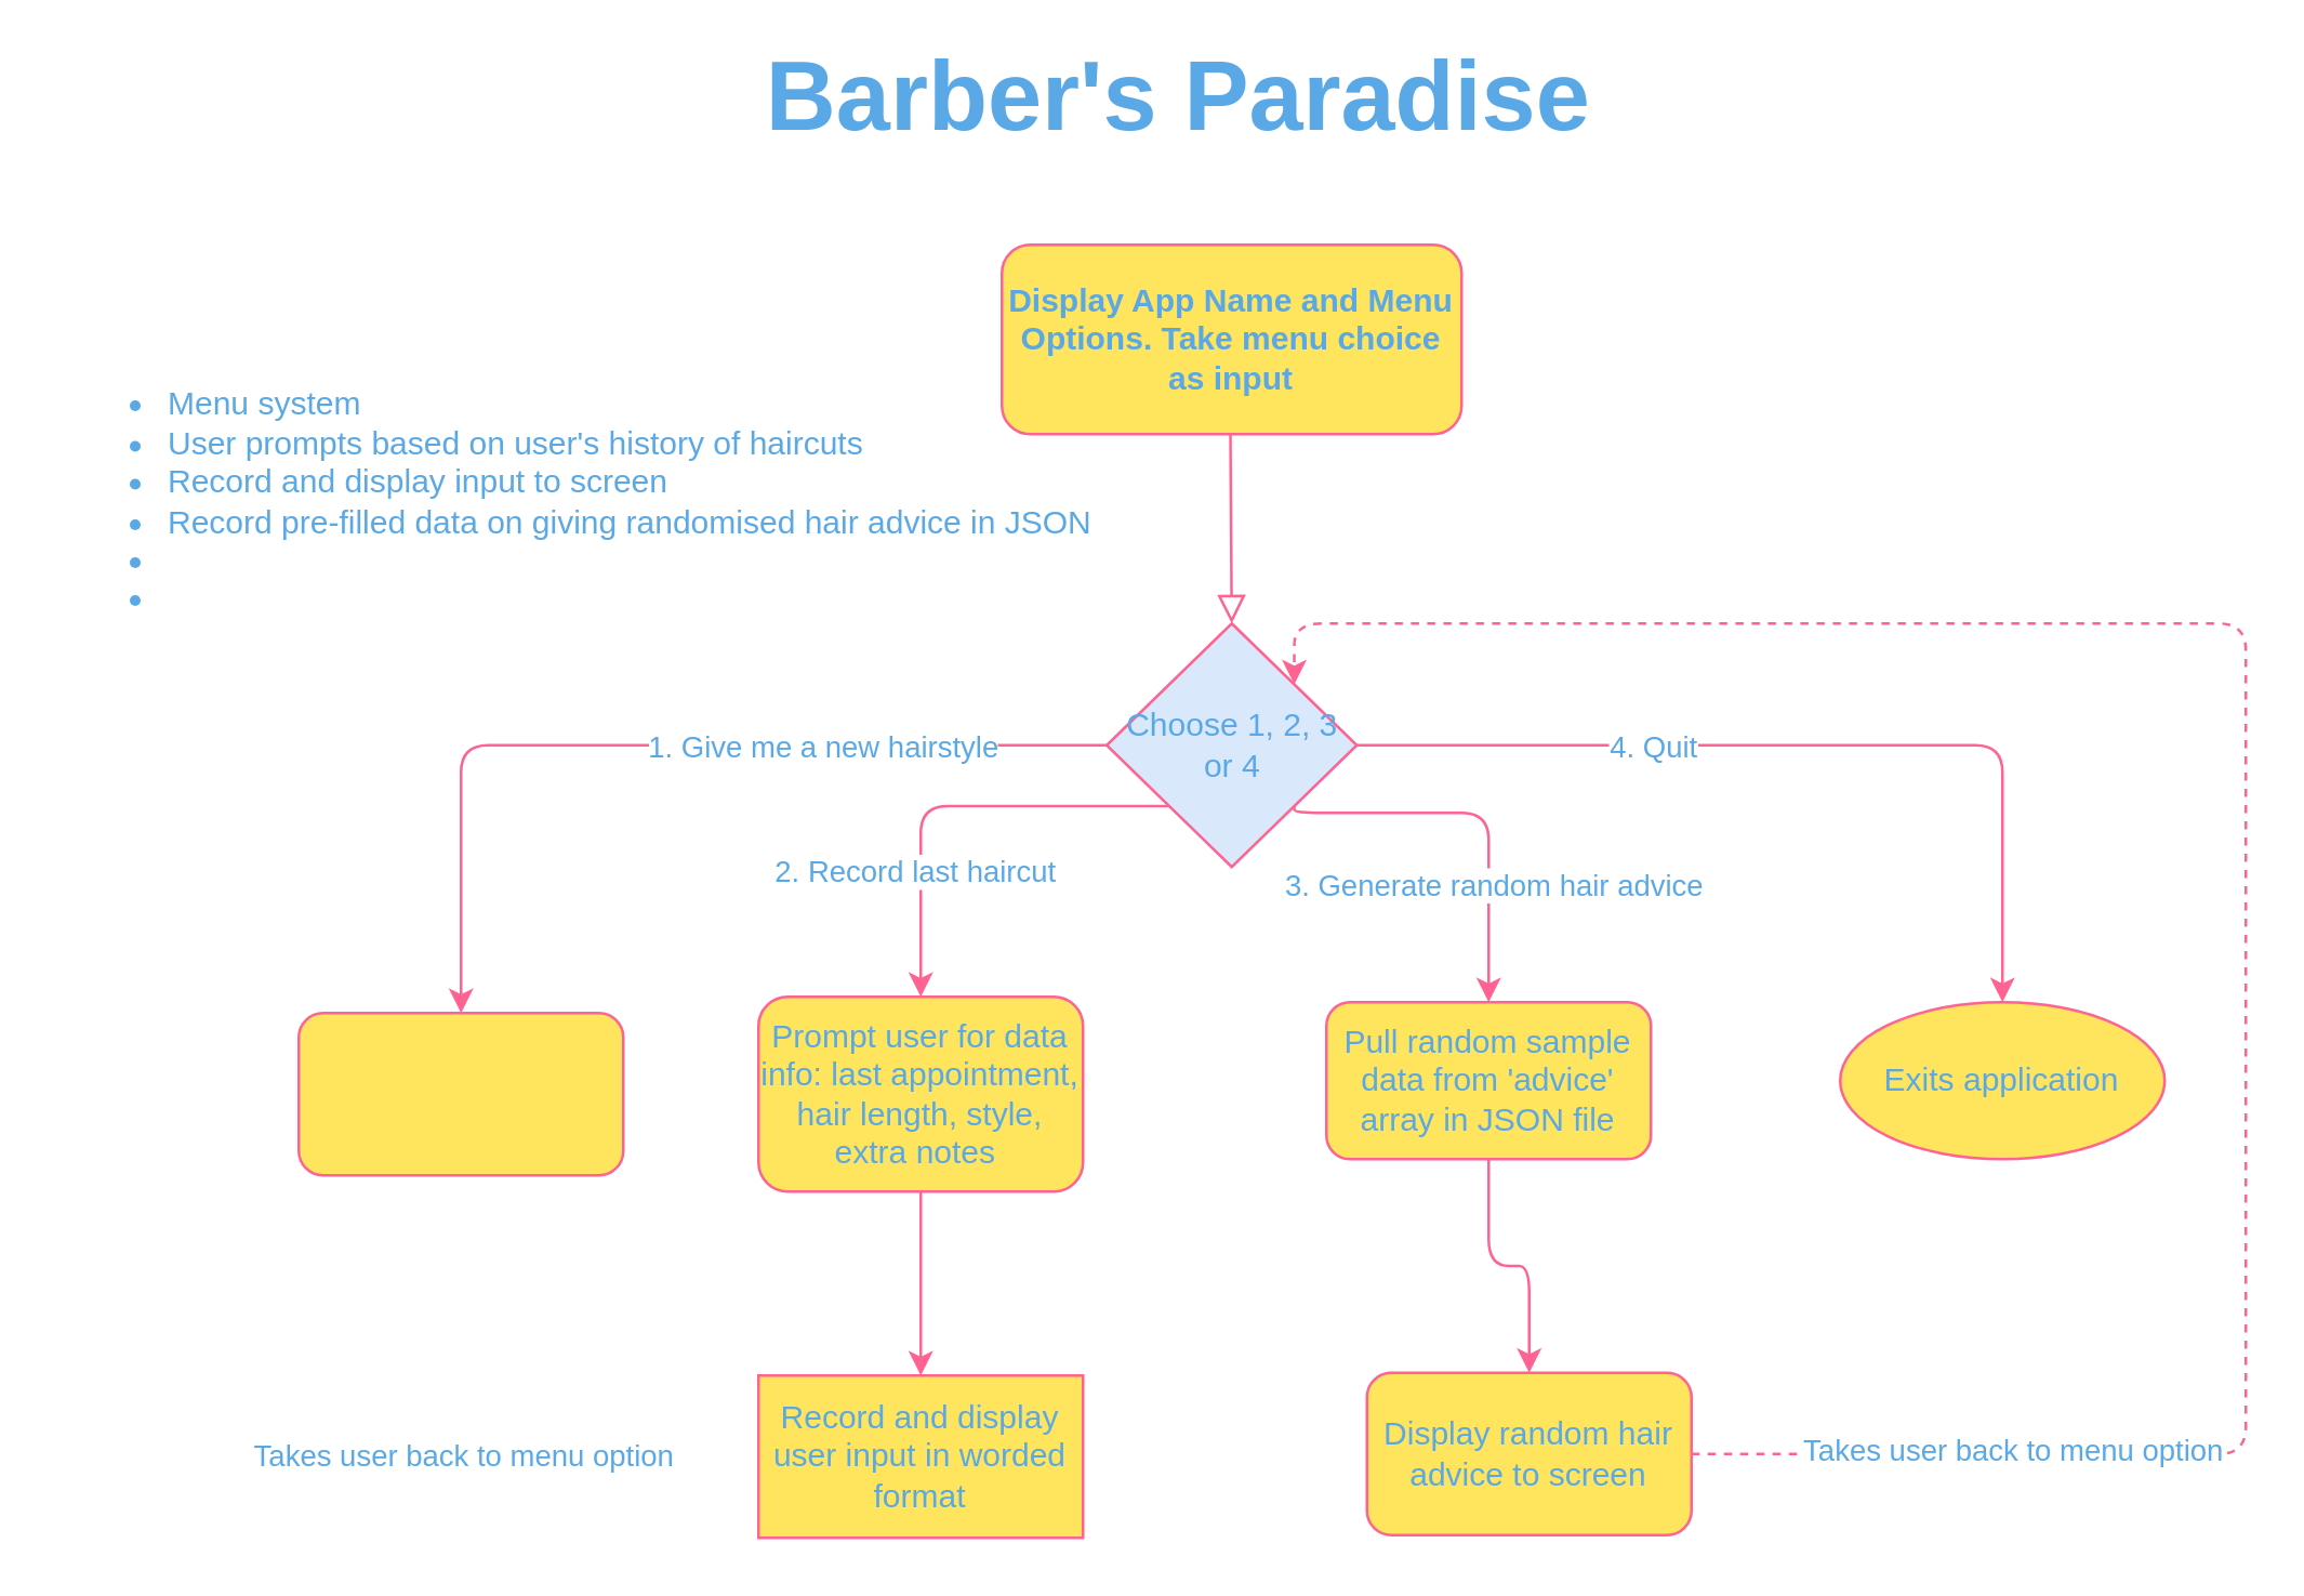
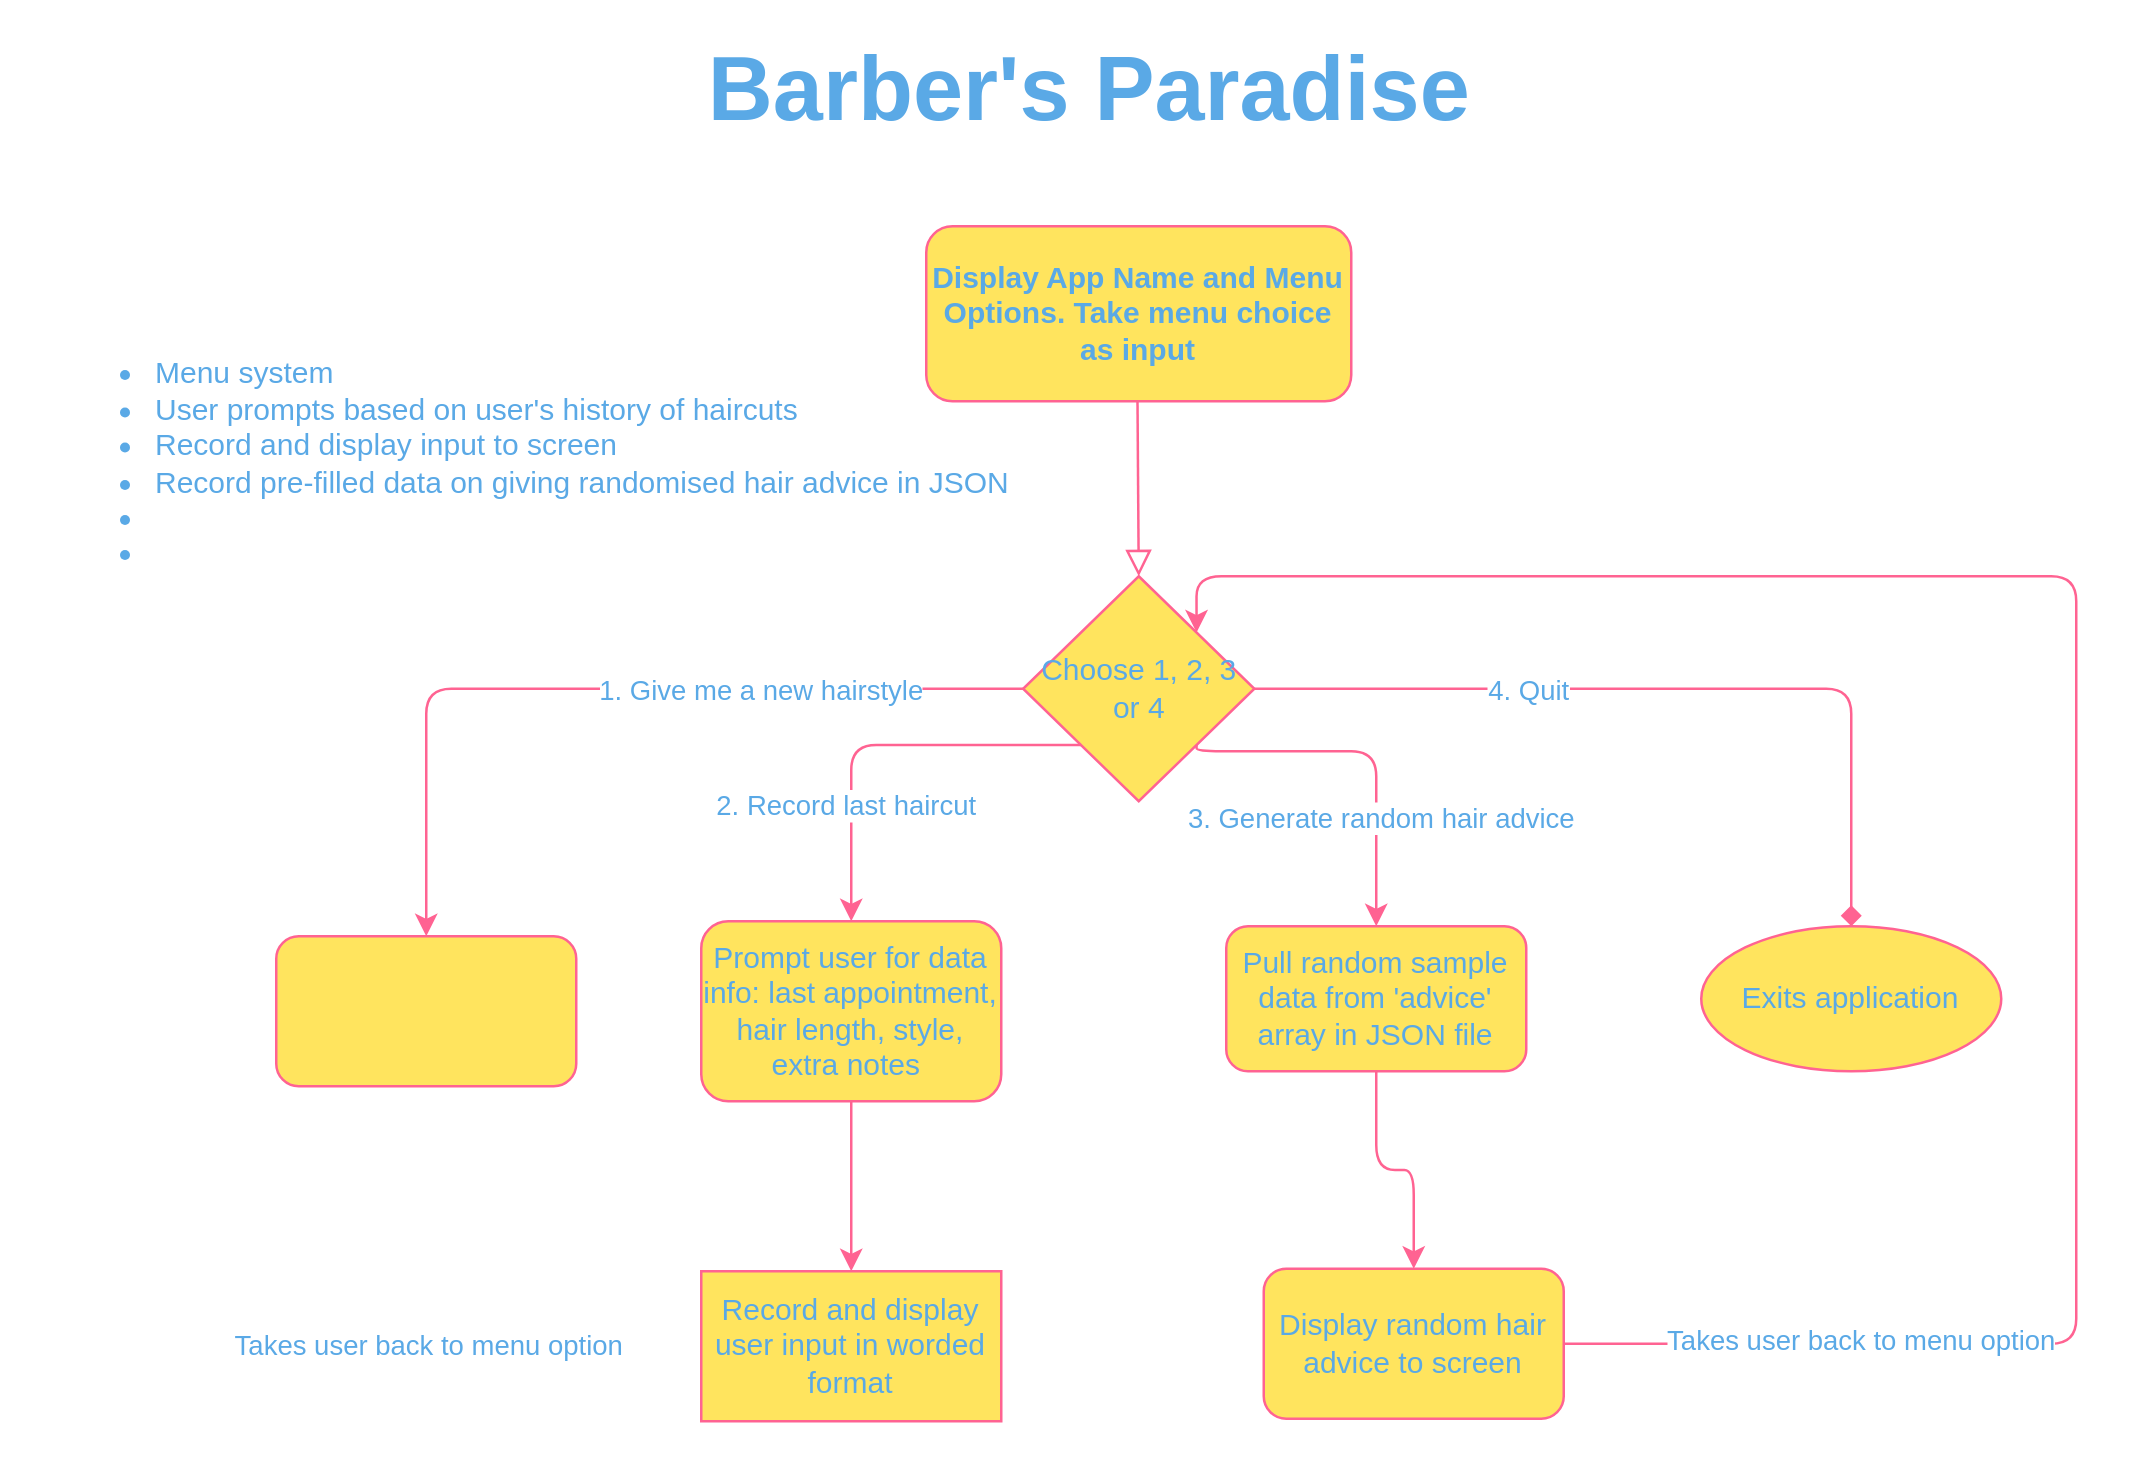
- <mxCell id="21" style="edgeStyle=orthogonalEdgeStyle;curved=0;rounded=1;sketch=0;orthogonalLoop=1;jettySize=auto;html=1;exitX=1;exitY=0.5;exitDx=0;exitDy=0;strokeColor=#FF6392;fillColor=#FFE45E;fontColor=#5AA9E6;entryX=1;entryY=0;entryDx=0;entryDy=0;dashed=1;" edge="1" parent="1" source="23" target="13"><mxGeometry relative="1" as="geometry"><Array as="points"><mxPoint x="830" y="537" /><mxPoint x="830" y="230" /><mxPoint x="478" y="230" /></Array></mxGeometry></mxCell>
+ <mxCell id="21" style="edgeStyle=orthogonalEdgeStyle;curved=0;rounded=1;sketch=0;orthogonalLoop=1;jettySize=auto;html=1;exitX=1;exitY=0.5;exitDx=0;exitDy=0;strokeColor=#FF6392;fillColor=#FFE45E;fontColor=#5AA9E6;entryX=1;entryY=0;entryDx=0;entryDy=0;" edge="1" parent="1" source="23" target="13"><mxGeometry relative="1" as="geometry"><Array as="points"><mxPoint x="830" y="537" /><mxPoint x="830" y="230" /><mxPoint x="478" y="230" /></Array></mxGeometry></mxCell>
- <mxCell id="13" value="Choose 1, 2, 3 or 4" style="rhombus;whiteSpace=wrap;html=1;rounded=0;sketch=0;strokeColor=#FF6392;fillColor=#dae8fc;fontColor=#5AA9E6;" vertex="1" parent="1"><mxGeometry x="408.75" y="230" width="92.5" height="90" as="geometry" /></mxCell>
+ <mxCell id="13" value="Choose 1, 2, 3 or 4" style="rhombus;whiteSpace=wrap;html=1;rounded=0;sketch=0;strokeColor=#FF6392;fillColor=#FFE45E;fontColor=#5AA9E6;" vertex="1" parent="1"><mxGeometry x="408.75" y="230" width="92.5" height="90" as="geometry" /></mxCell>
- <mxCell id="11" style="edgeStyle=orthogonalEdgeStyle;curved=0;rounded=1;sketch=0;orthogonalLoop=1;jettySize=auto;html=1;exitX=1;exitY=0.5;exitDx=0;exitDy=0;entryX=0.5;entryY=0;entryDx=0;entryDy=0;strokeColor=#FF6392;fillColor=#FFE45E;fontColor=#5AA9E6;" edge="1" parent="1" source="13" target="19"><mxGeometry relative="1" as="geometry" /></mxCell>
+ <mxCell id="11" style="edgeStyle=orthogonalEdgeStyle;curved=0;rounded=1;sketch=0;orthogonalLoop=1;jettySize=auto;html=1;exitX=1;exitY=0.5;exitDx=0;exitDy=0;entryX=0.5;entryY=0;entryDx=0;entryDy=0;strokeColor=#FF6392;fillColor=#FFE45E;fontColor=#5AA9E6;endArrow=diamond;" edge="1" parent="1" source="13" target="19"><mxGeometry relative="1" as="geometry" /></mxCell>
